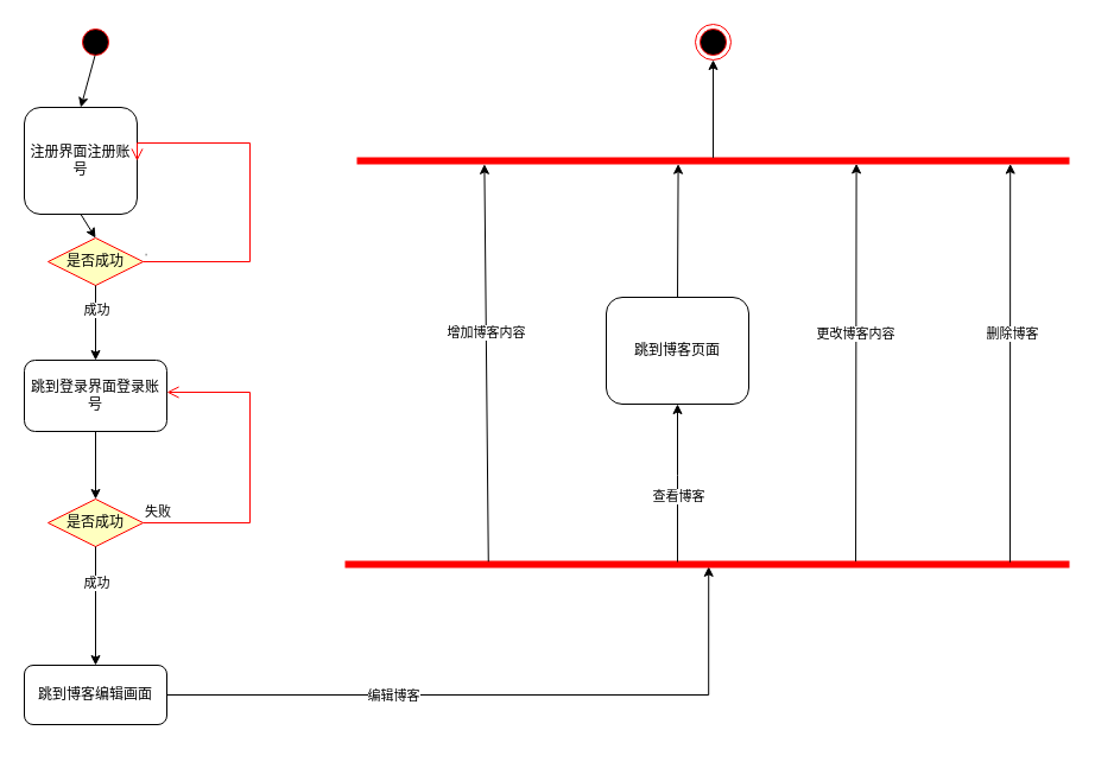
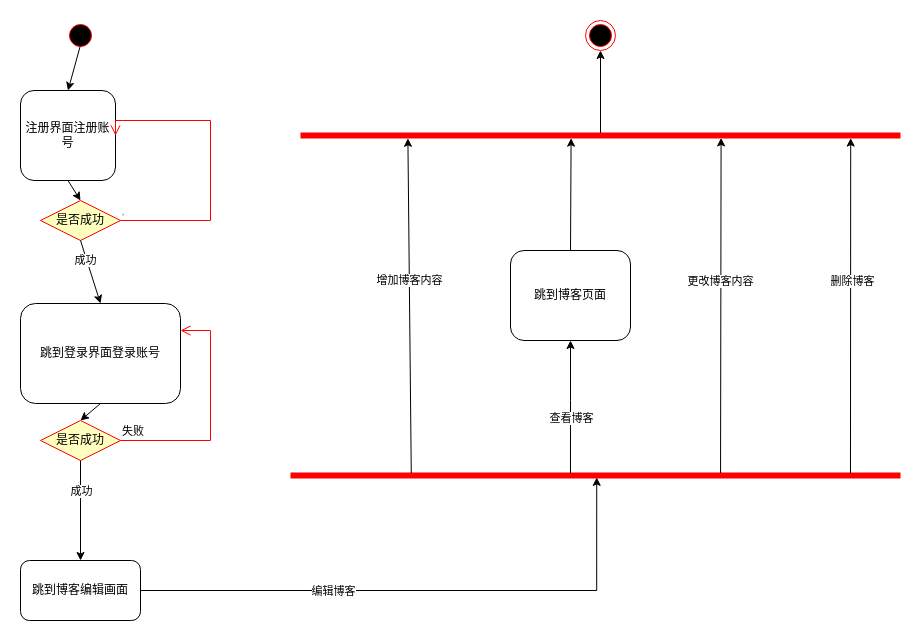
- <mxCell id="10" value="跳到登录界面登录账号" style="rounded=1;whiteSpace=wrap;html=1;" parent="1" vertex="1"><mxGeometry x="20" y="303" width="120" height="60" as="geometry" /></mxCell>
+ <mxCell id="10" value="跳到登录界面登录账号" style="rounded=1;whiteSpace=wrap;html=1;" parent="1" vertex="1"><mxGeometry x="20" y="303" width="160" height="100" as="geometry" /></mxCell>
- <mxCell id="16" value="跳到博客编辑画面" style="rounded=1;whiteSpace=wrap;html=1;" parent="1" vertex="1"><mxGeometry x="20" y="560" width="120" height="50" as="geometry" /></mxCell>
+ <mxCell id="16" value="跳到博客编辑画面" style="rounded=1;whiteSpace=wrap;html=1;" parent="1" vertex="1"><mxGeometry x="20" y="560" width="120" height="60" as="geometry" /></mxCell>
